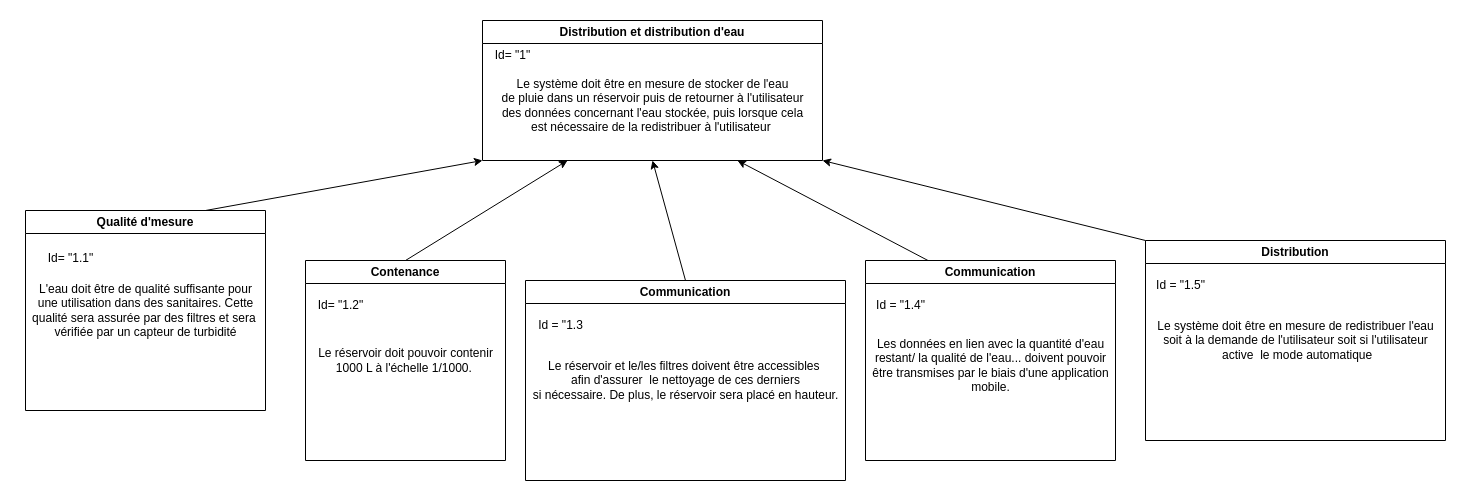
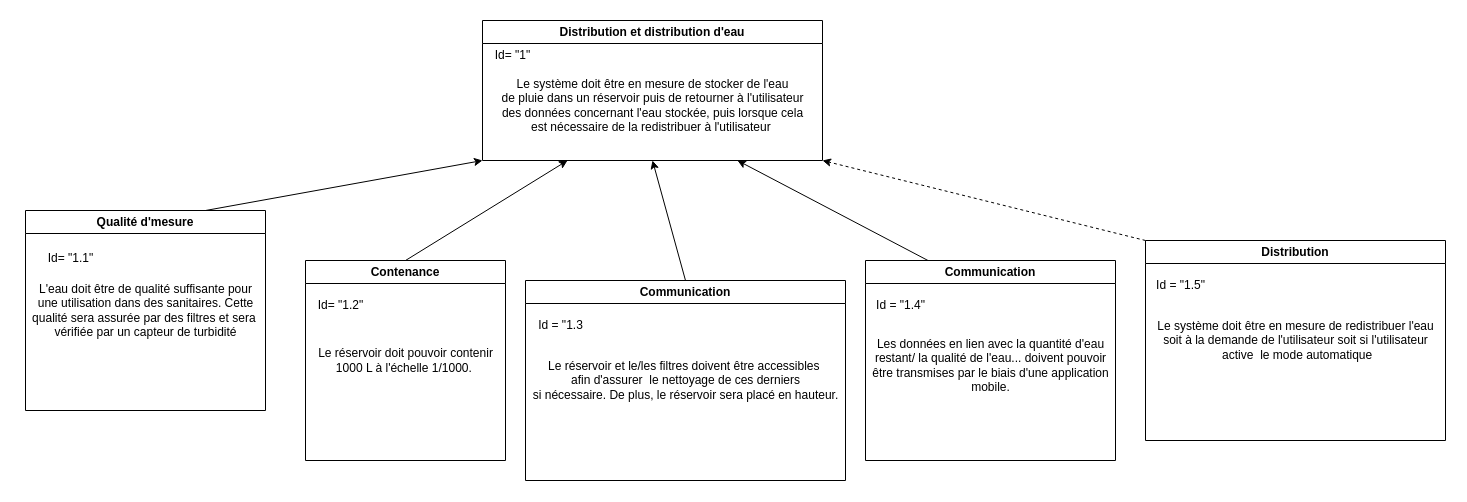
- <mxCell id="24" value="" style="endArrow=classic;html=1;rounded=0;exitX=0;exitY=0;exitDx=0;exitDy=0;entryX=1;entryY=1;entryDx=0;entryDy=0;" edge="1" parent="1" source="17" target="2"><mxGeometry width="50" height="50" relative="1" as="geometry"><mxPoint x="995" y="290" as="sourcePoint" /><mxPoint x="1045" y="240" as="targetPoint" /></mxGeometry></mxCell>
+ <mxCell id="24" value="" style="endArrow=classic;html=1;rounded=0;exitX=0;exitY=0;exitDx=0;exitDy=0;entryX=1;entryY=1;entryDx=0;entryDy=0;dashed=1;" edge="1" parent="1" source="17" target="2"><mxGeometry width="50" height="50" relative="1" as="geometry"><mxPoint x="995" y="290" as="sourcePoint" /><mxPoint x="1045" y="240" as="targetPoint" /></mxGeometry></mxCell>
